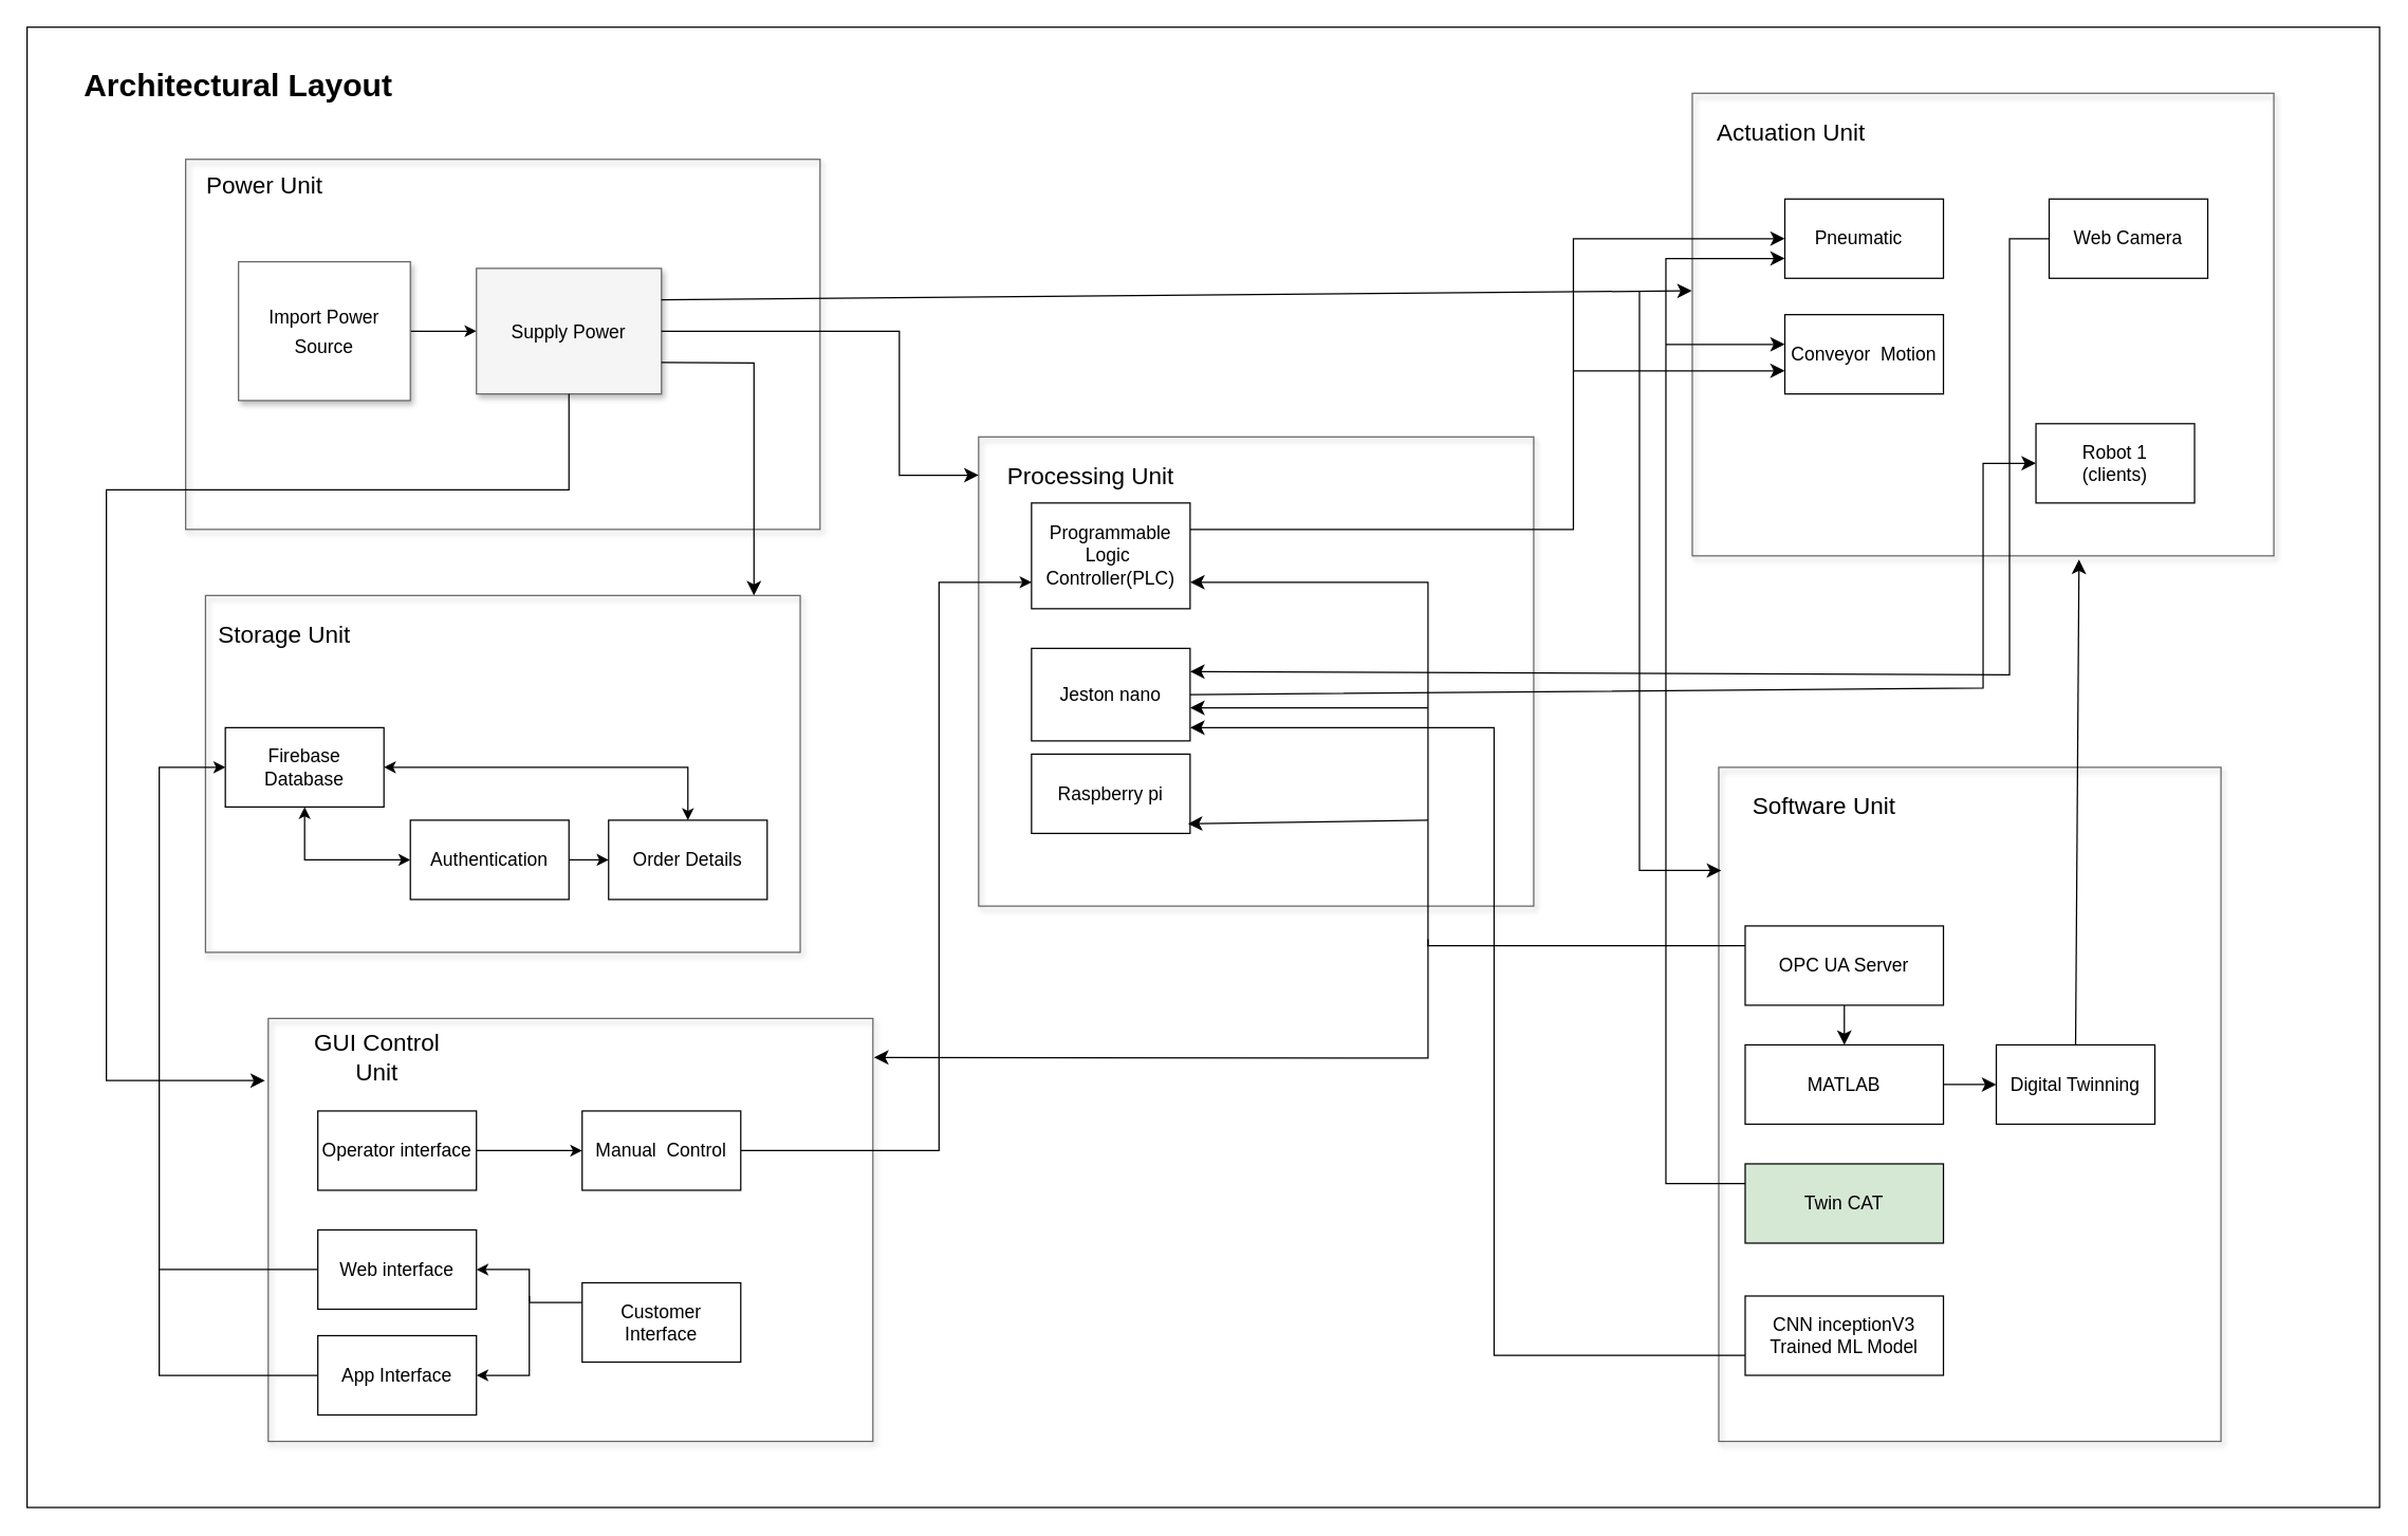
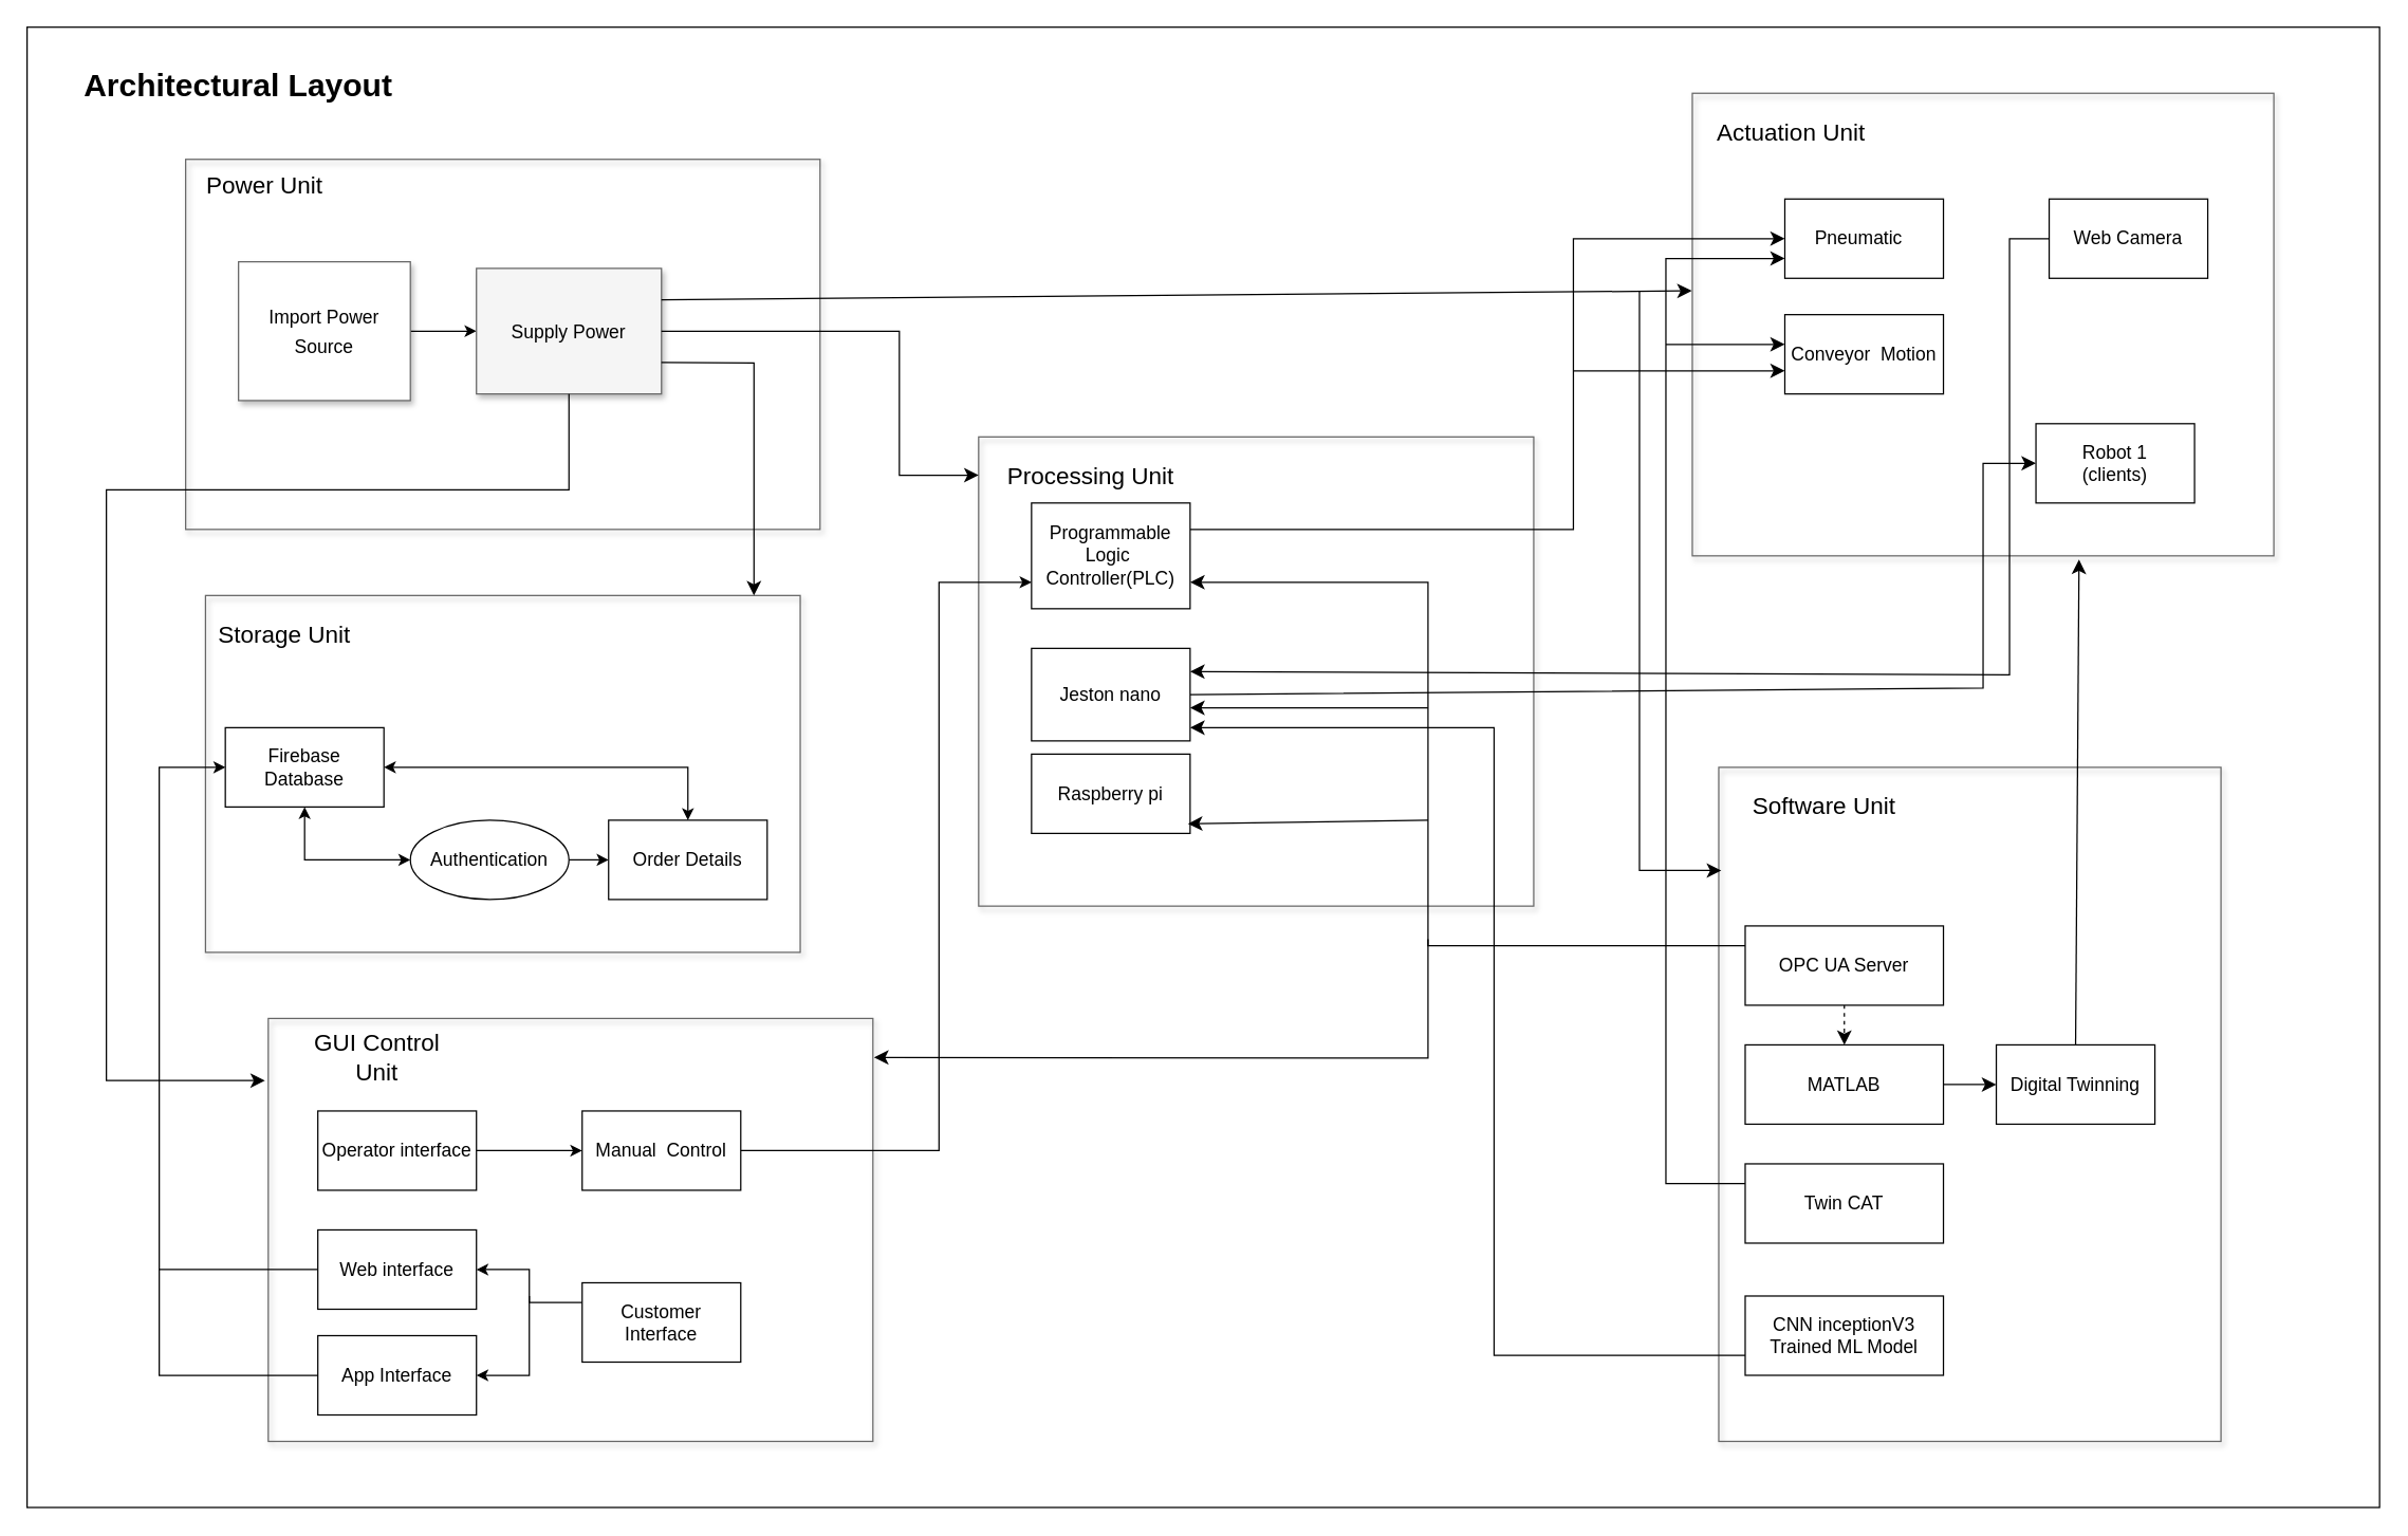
- <mxCell id="21" value="&lt;font style=&quot;font-size: 14px;&quot;&gt;Authentication&lt;/font&gt;" style="rounded=0;whiteSpace=wrap;html=1;" parent="1" vertex="1"><mxGeometry x="310" y="620" width="120" height="60" as="geometry" /></mxCell>
+ <mxCell id="21" value="&lt;font style=&quot;font-size: 14px;&quot;&gt;Authentication&lt;/font&gt;" style="ellipse;whiteSpace=wrap;html=1;" parent="1" vertex="1"><mxGeometry x="310" y="620" width="120" height="60" as="geometry" /></mxCell>
- <mxCell id="67" value="" style="endArrow=classic;html=1;rounded=0;fontSize=12;startSize=8;endSize=8;curved=1;entryX=0.5;entryY=0;entryDx=0;entryDy=0;exitX=0.5;exitY=1;exitDx=0;exitDy=0;" edge="1" parent="1" source="43" target="52"><mxGeometry width="50" height="50" relative="1" as="geometry"><mxPoint x="770" y="740" as="sourcePoint" /><mxPoint x="820" y="690" as="targetPoint" /></mxGeometry></mxCell>
+ <mxCell id="67" value="" style="endArrow=classic;html=1;rounded=0;fontSize=12;startSize=8;endSize=8;curved=1;entryX=0.5;entryY=0;entryDx=0;entryDy=0;exitX=0.5;exitY=1;exitDx=0;exitDy=0;dashed=1;" edge="1" parent="1" source="43" target="52"><mxGeometry width="50" height="50" relative="1" as="geometry"><mxPoint x="770" y="740" as="sourcePoint" /><mxPoint x="820" y="690" as="targetPoint" /></mxGeometry></mxCell>
- <mxCell id="54" value="&lt;font style=&quot;font-size: 14px;&quot;&gt;Twin CAT&lt;/font&gt;" style="rounded=0;whiteSpace=wrap;html=1;fillColor=#d5e8d4;" vertex="1" parent="1"><mxGeometry x="1320" y="880" width="150" height="60" as="geometry" /></mxCell>
+ <mxCell id="54" value="&lt;font style=&quot;font-size: 14px;&quot;&gt;Twin CAT&lt;/font&gt;" style="rounded=0;whiteSpace=wrap;html=1;" vertex="1" parent="1"><mxGeometry x="1320" y="880" width="150" height="60" as="geometry" /></mxCell>
